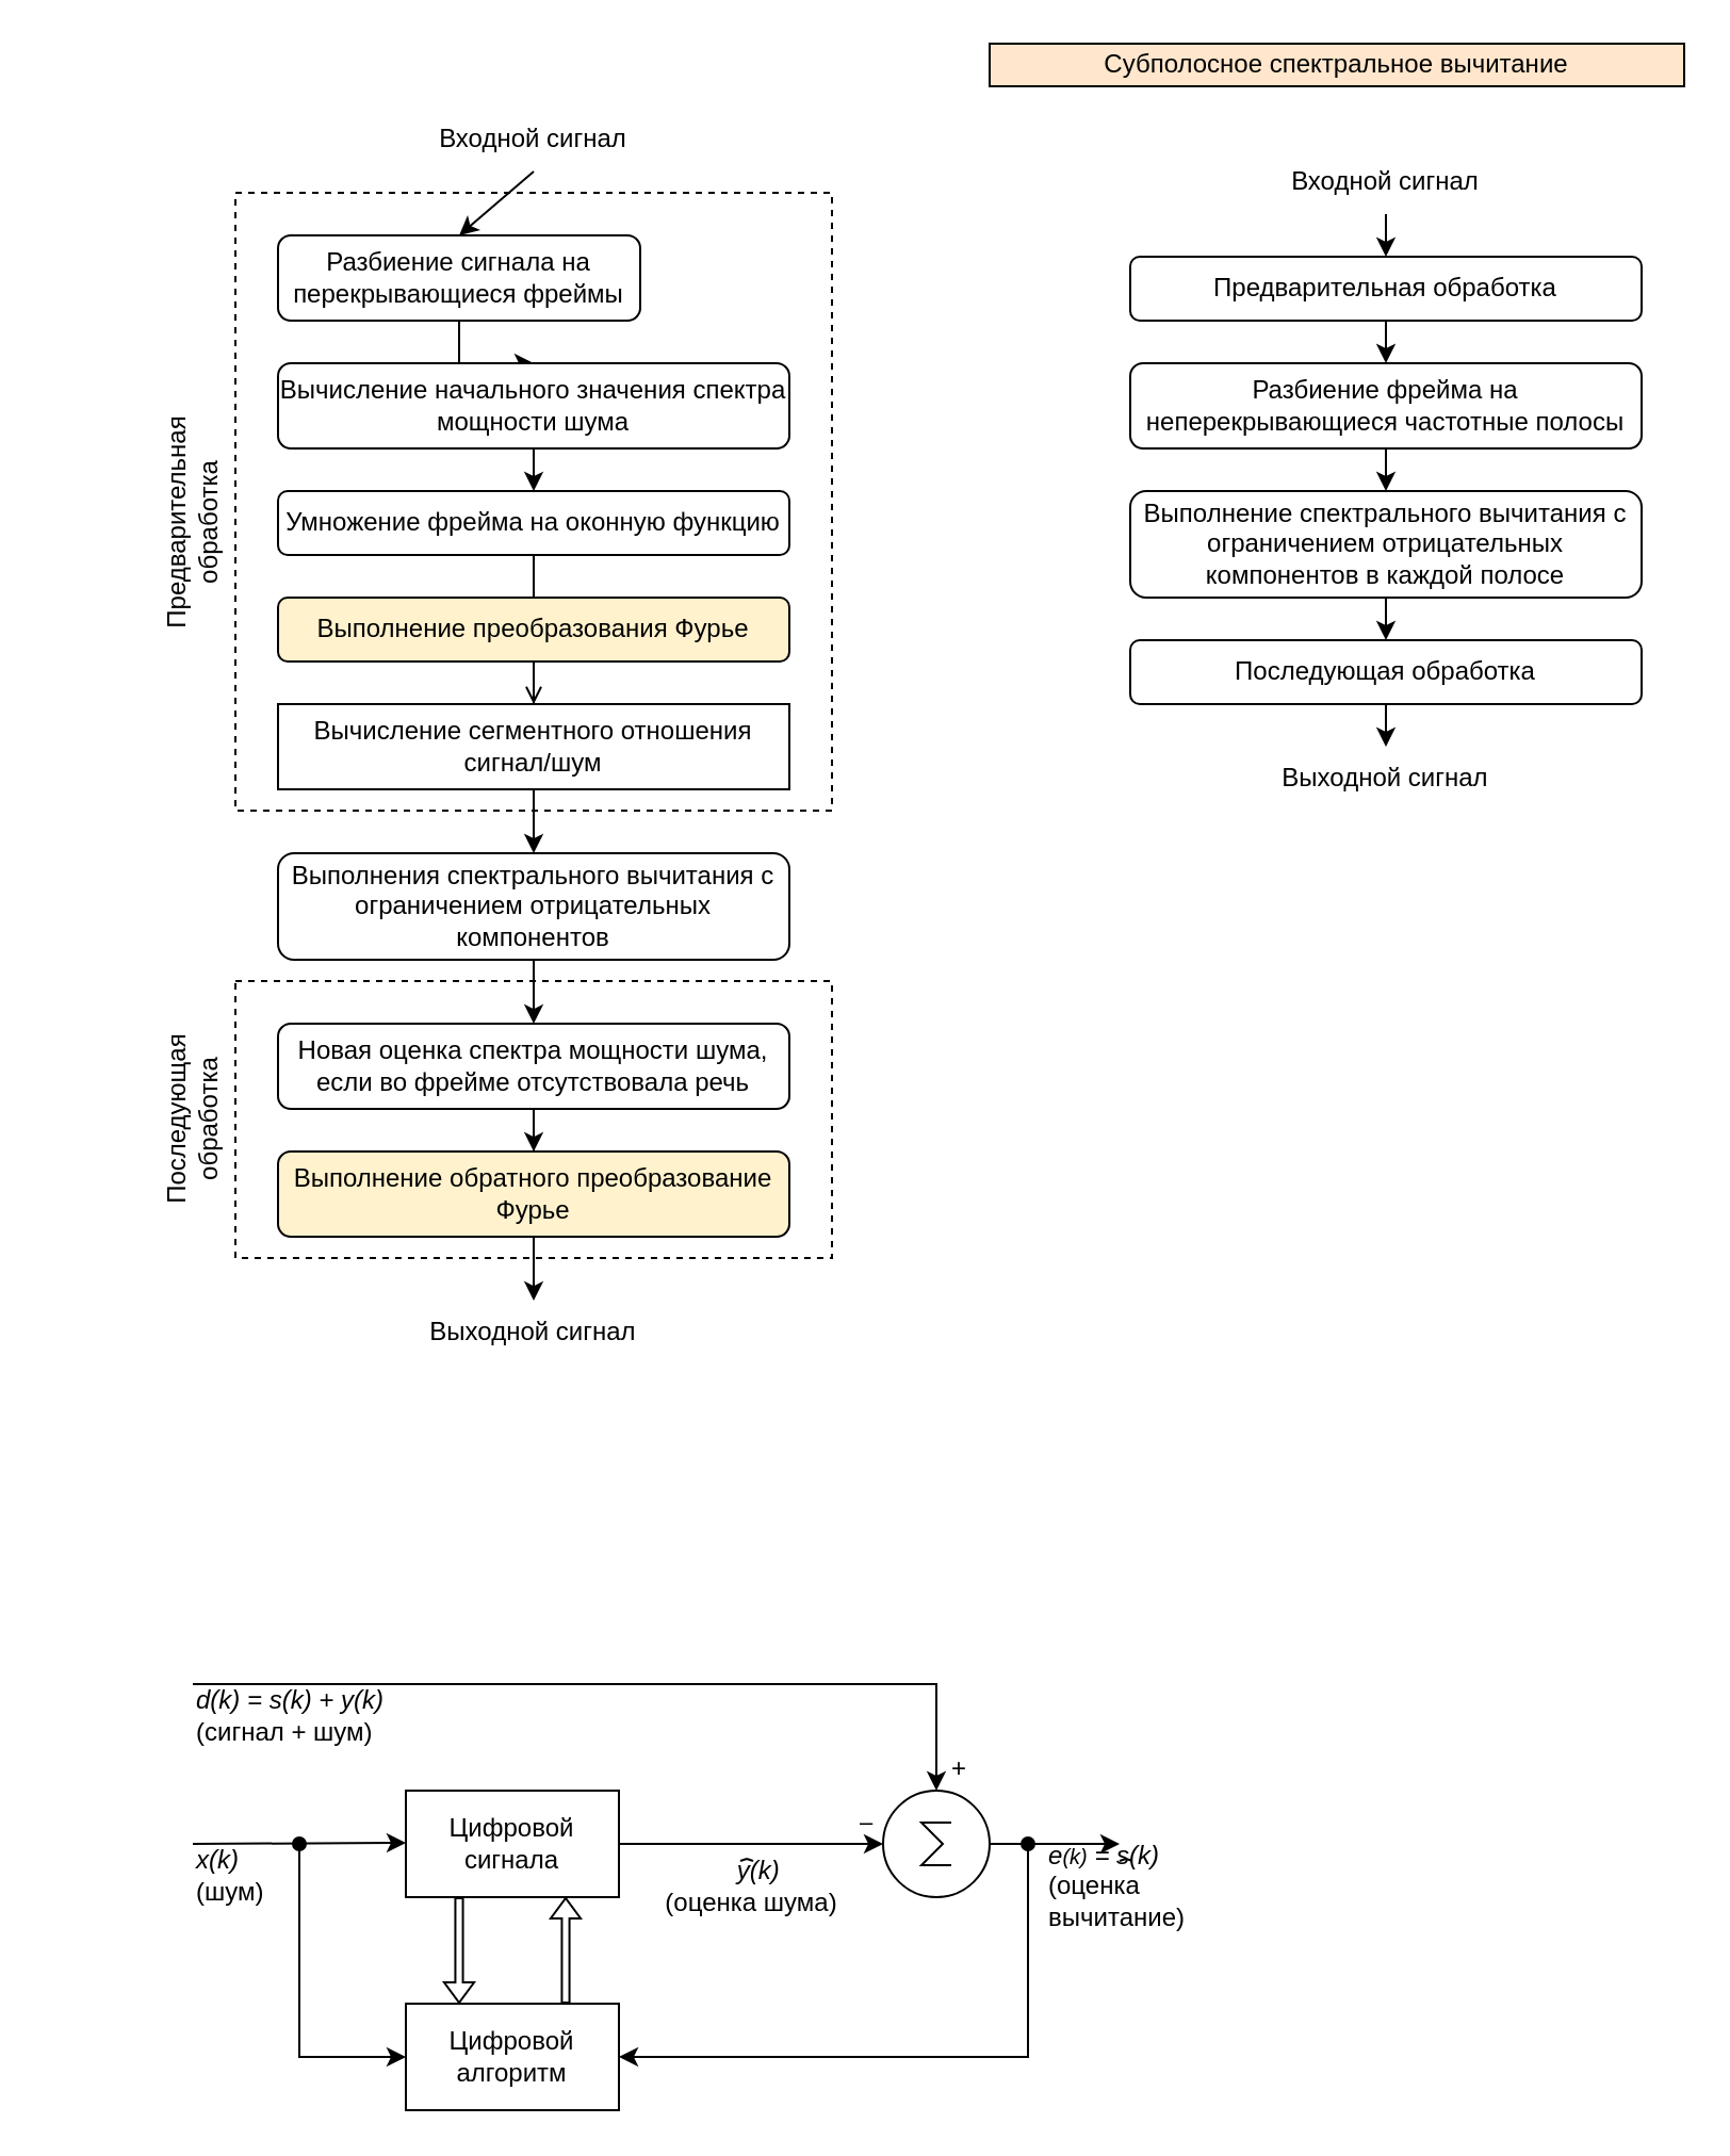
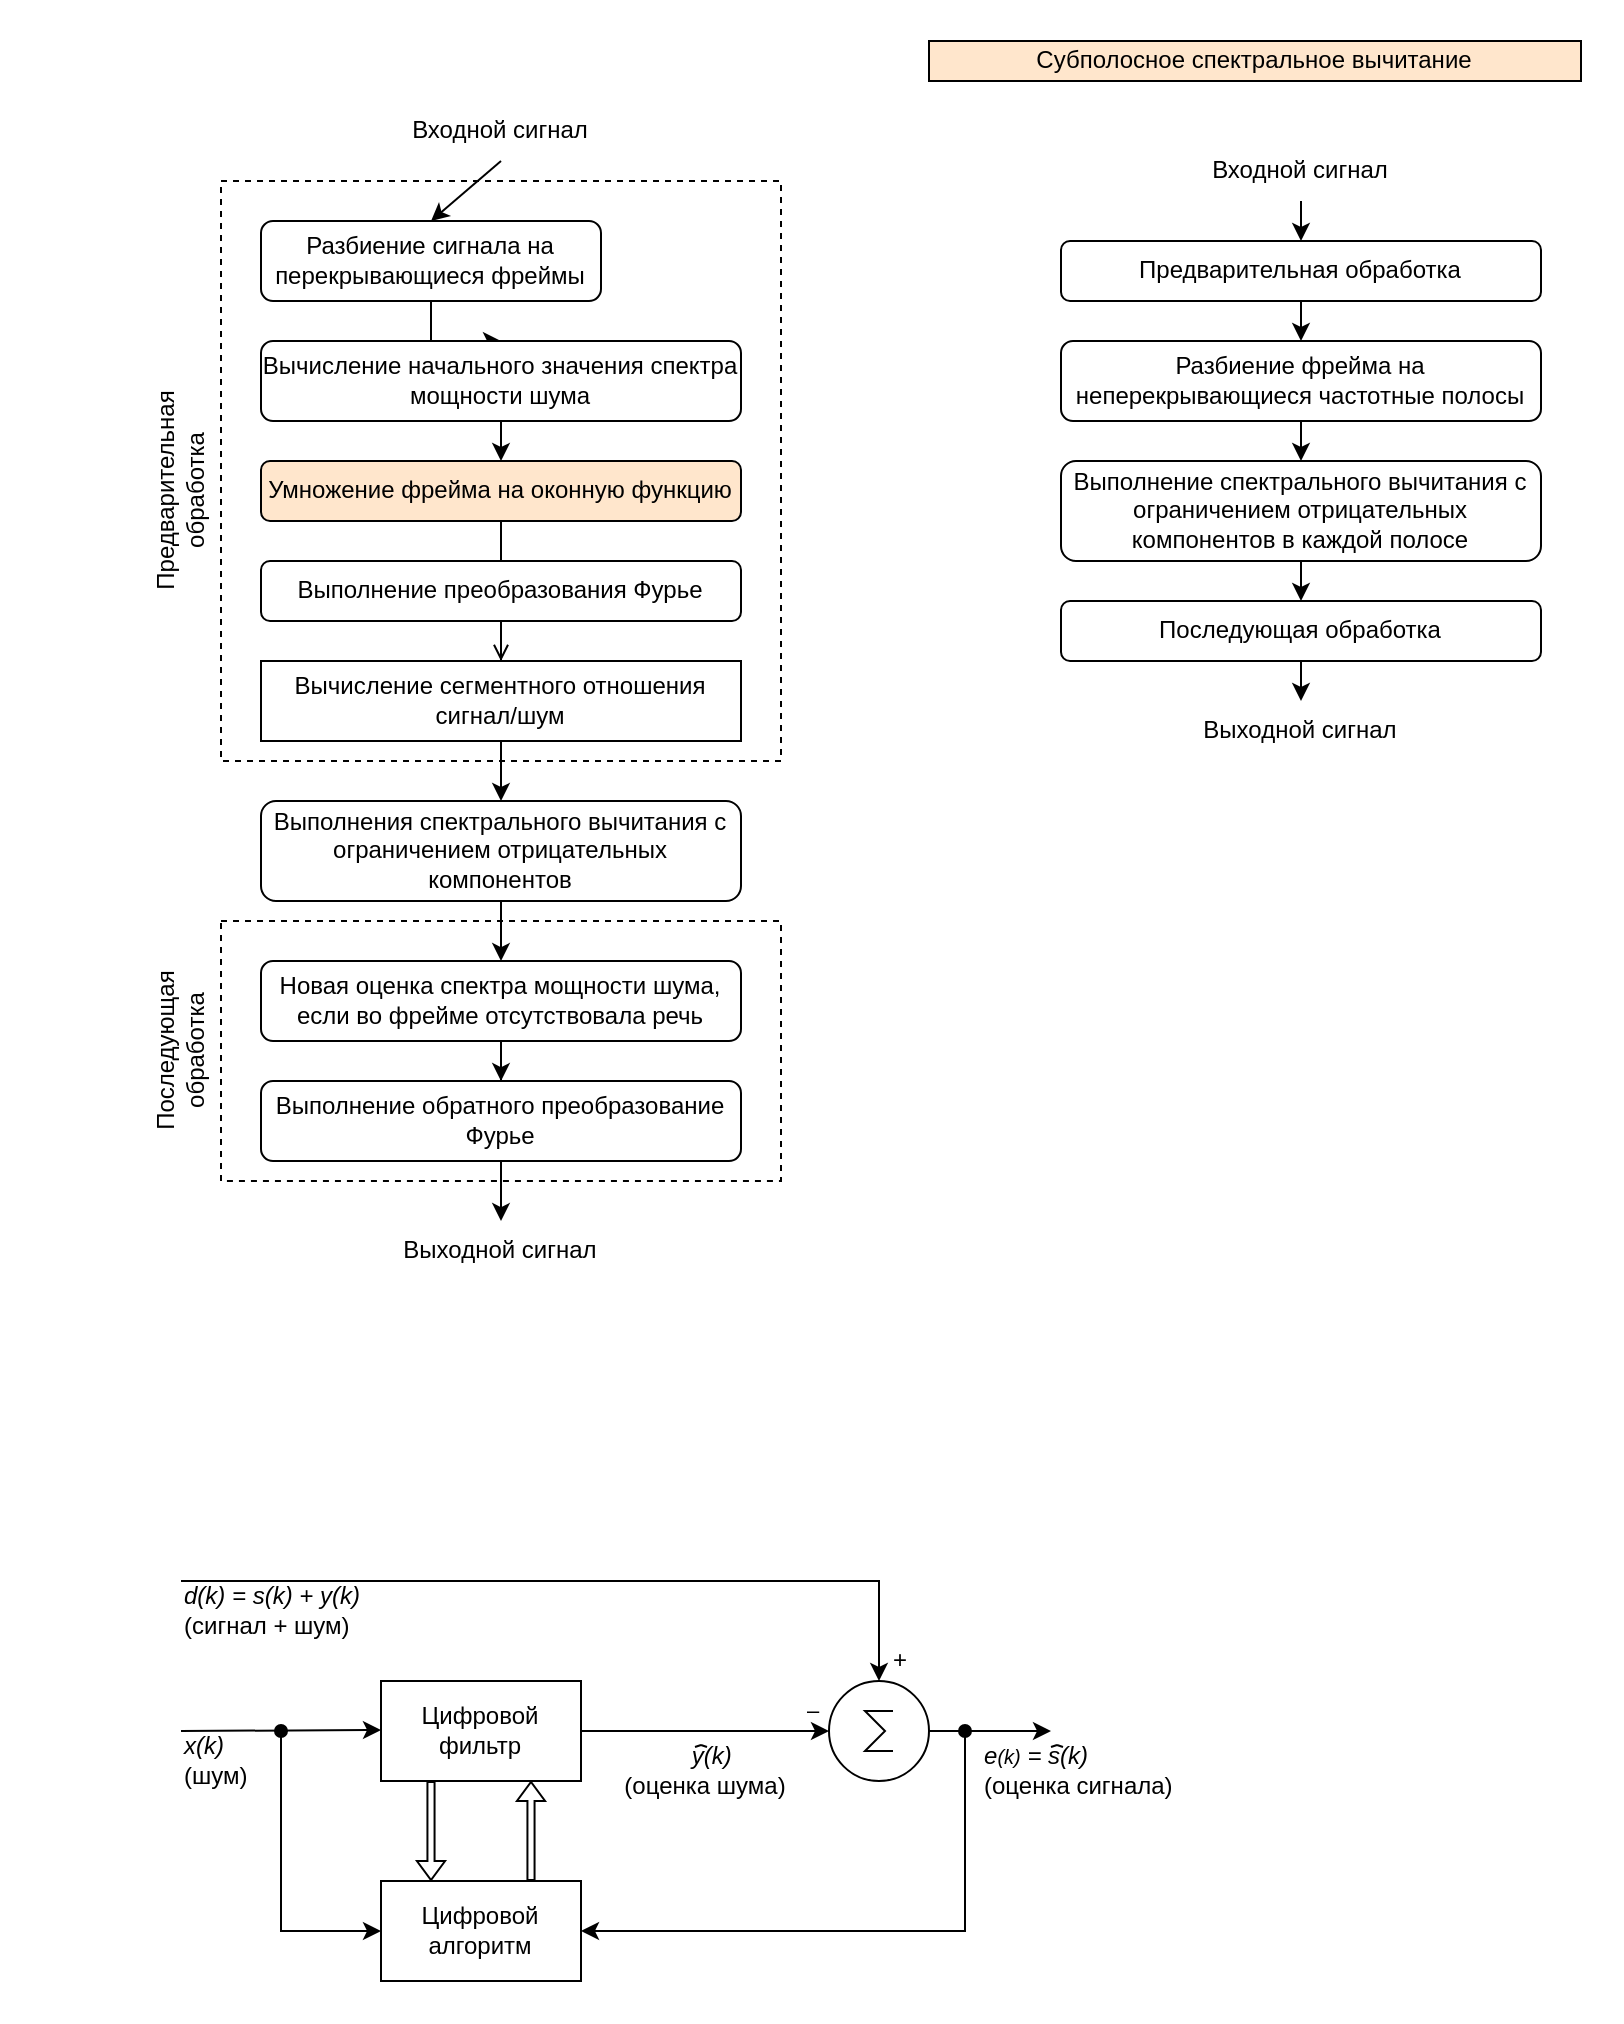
- <mxCell id="7" value="Умножение фрейма на оконную функцию" style="rounded=1;whiteSpace=wrap;html=1;" parent="1" vertex="1"><mxGeometry x="130" y="230" width="240" height="30" as="geometry" /></mxCell>
+ <mxCell id="7" value="Умножение фрейма на оконную функцию" style="rounded=1;whiteSpace=wrap;html=1;fillColor=#ffe6cc;" parent="1" vertex="1"><mxGeometry x="130" y="230" width="240" height="30" as="geometry" /></mxCell>
- <mxCell id="9" value="Выполнение преобразования Фурье" style="rounded=1;whiteSpace=wrap;html=1;fillColor=#fff2cc;" parent="1" vertex="1"><mxGeometry x="130" y="280" width="240" height="30" as="geometry" /></mxCell>
+ <mxCell id="9" value="Выполнение преобразования Фурье" style="rounded=1;whiteSpace=wrap;html=1;" parent="1" vertex="1"><mxGeometry x="130" y="280" width="240" height="30" as="geometry" /></mxCell>
- <mxCell id="16" value="Выполнение обратного преобразование Фурье" style="rounded=1;whiteSpace=wrap;html=1;fillColor=#fff2cc;" parent="1" vertex="1"><mxGeometry x="130" y="540.03" width="240" height="40" as="geometry" /></mxCell>
+ <mxCell id="16" value="Выполнение обратного преобразование Фурье" style="rounded=1;whiteSpace=wrap;html=1;" parent="1" vertex="1"><mxGeometry x="130" y="540.03" width="240" height="40" as="geometry" /></mxCell>
- <mxCell id="38" value="Цифровой сигнала" style="rounded=0;whiteSpace=wrap;html=1;" vertex="1" parent="1"><mxGeometry x="190" y="840" width="100" height="50" as="geometry" /></mxCell>
+ <mxCell id="38" value="Цифровой фильтр" style="rounded=0;whiteSpace=wrap;html=1;" vertex="1" parent="1"><mxGeometry x="190" y="840" width="100" height="50" as="geometry" /></mxCell>
- <mxCell id="56" value="&lt;font&gt;&lt;i&gt;&lt;span style=&quot;font-size: 12px&quot;&gt;e&lt;/span&gt;&lt;span style=&quot;font-size: 10px&quot;&gt;(k)&lt;/span&gt;&lt;span style=&quot;font-size: 12px&quot;&gt;&amp;nbsp;= s(k)&lt;/span&gt;&lt;/i&gt;&lt;br&gt;&lt;span style=&quot;font-size: 12px&quot;&gt;(оценка вычитание)&lt;/span&gt;&lt;/font&gt;" style="text;html=1;strokeColor=none;fillColor=none;align=left;verticalAlign=middle;whiteSpace=wrap;rounded=0;fontSize=11;" vertex="1" parent="1"><mxGeometry x="490" y="870" width="98" height="30" as="geometry" /></mxCell>
+ <mxCell id="56" value="&lt;font&gt;&lt;i&gt;&lt;span style=&quot;font-size: 12px&quot;&gt;e&lt;/span&gt;&lt;span style=&quot;font-size: 10px&quot;&gt;(k)&lt;/span&gt;&lt;span style=&quot;font-size: 12px&quot;&gt;&amp;nbsp;= s(k)&lt;/span&gt;&lt;/i&gt;&lt;br&gt;&lt;span style=&quot;font-size: 12px&quot;&gt;(оценка сигнала)&lt;/span&gt;&lt;/font&gt;" style="text;html=1;strokeColor=none;fillColor=none;align=left;verticalAlign=middle;whiteSpace=wrap;rounded=0;fontSize=11;" vertex="1" parent="1"><mxGeometry x="490" y="870" width="98" height="30" as="geometry" /></mxCell>
